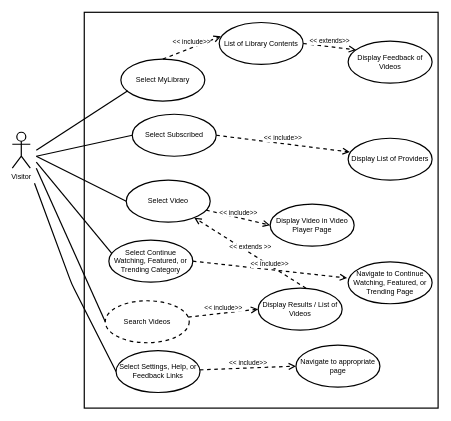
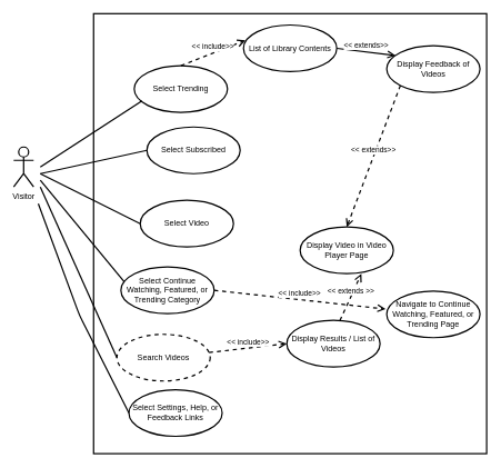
- <mxCell id="24" value="&amp;lt;&amp;lt; extends&amp;gt;&amp;gt;" style="html=1;verticalAlign=bottom;endArrow=open;dashed=1;endSize=8;exitX=1;exitY=0.5;exitDx=0;exitDy=0;entryX=0.095;entryY=0.211;entryDx=0;entryDy=0;strokeWidth=2;entryPerimeter=0;" edge="1" parent="1" source="23" target="5"><mxGeometry relative="1" as="geometry"><mxPoint x="577.18" y="111.586" as="sourcePoint" /><mxPoint x="530" y="350" as="targetPoint" /></mxGeometry></mxCell>
+ <mxCell id="24" value="&amp;lt;&amp;lt; extends&amp;gt;&amp;gt;" style="html=1;verticalAlign=bottom;endArrow=open;dashed=0;endSize=8;exitX=1;exitY=0.5;exitDx=0;exitDy=0;entryX=0.095;entryY=0.211;entryDx=0;entryDy=0;strokeWidth=2;entryPerimeter=0;" edge="1" parent="1" source="23" target="5"><mxGeometry relative="1" as="geometry"><mxPoint x="577.18" y="111.586" as="sourcePoint" /><mxPoint x="530" y="350" as="targetPoint" /></mxGeometry></mxCell>
- <mxCell id="4" value="Select MyLibrary" style="ellipse;whiteSpace=wrap;html=1;fillColor=none;strokeWidth=2;" parent="1" vertex="1"><mxGeometry x="201" y="98" width="140" height="70" as="geometry" /></mxCell>
+ <mxCell id="4" value="Select Trending" style="ellipse;whiteSpace=wrap;html=1;fillColor=none;strokeWidth=2;" parent="1" vertex="1"><mxGeometry x="201" y="98" width="140" height="70" as="geometry" /></mxCell>
+ <mxCell id="15" value="&amp;lt;&amp;lt; extends&amp;gt;&amp;gt;" style="html=1;verticalAlign=bottom;endArrow=open;dashed=1;endSize=8;exitX=0;exitY=1;exitDx=0;exitDy=0;entryX=0.5;entryY=0;entryDx=0;entryDy=0;strokeWidth=2;" parent="1" source="5" target="7" edge="1"><mxGeometry relative="1" as="geometry"><mxPoint x="529.997" y="180.003" as="sourcePoint" /><mxPoint x="636.66" y="205.1" as="targetPoint" /></mxGeometry></mxCell>
- <mxCell id="18" value="&amp;lt;&amp;lt; include&amp;gt;&amp;gt;" style="html=1;verticalAlign=bottom;endArrow=open;dashed=1;endSize=8;entryX=0.021;entryY=0.329;entryDx=0;entryDy=0;exitX=1;exitY=0.5;exitDx=0;exitDy=0;entryPerimeter=0;strokeWidth=2;" parent="1" source="16" target="19" edge="1"><mxGeometry relative="1" as="geometry"><mxPoint x="360" y="220" as="sourcePoint" /><mxPoint x="480" y="190" as="targetPoint" /></mxGeometry></mxCell>
- <mxCell id="19" value="Display List of Providers" style="ellipse;whiteSpace=wrap;html=1;fillColor=none;strokeWidth=2;" parent="1" vertex="1"><mxGeometry x="580" y="230" width="140" height="70" as="geometry" /></mxCell>
- <mxCell id="8" value="&amp;lt;&amp;lt; include&amp;gt;&amp;gt;" style="html=1;verticalAlign=bottom;endArrow=open;dashed=1;endSize=8;entryX=0;entryY=0.5;entryDx=0;entryDy=0;strokeWidth=2;" parent="1" source="6" target="7" edge="1"><mxGeometry relative="1" as="geometry"><mxPoint x="370" y="400" as="sourcePoint" /><mxPoint x="450" y="400" as="targetPoint" /></mxGeometry></mxCell>
- <mxCell id="21" value="&amp;lt;&amp;lt; extends &amp;gt;&amp;gt;" style="html=1;verticalAlign=bottom;endArrow=open;dashed=1;endSize=8;exitX=0.57;exitY=0.003;exitDx=0;exitDy=0;exitPerimeter=0;strokeWidth=2;" parent="1" source="12" target="6" edge="1"><mxGeometry relative="1" as="geometry"><mxPoint x="373.337" y="479.903" as="sourcePoint" /><mxPoint x="480" y="505" as="targetPoint" /></mxGeometry></mxCell>
+ <mxCell id="21" value="&amp;lt;&amp;lt; extends &amp;gt;&amp;gt;" style="html=1;verticalAlign=bottom;endArrow=open;dashed=1;endSize=8;entryX=0.657;entryY=1;entryDx=0;entryDy=0;entryPerimeter=0;exitX=0.57;exitY=0.003;exitDx=0;exitDy=0;exitPerimeter=0;strokeWidth=2;" parent="1" source="12" target="7" edge="1"><mxGeometry relative="1" as="geometry"><mxPoint x="373.337" y="479.903" as="sourcePoint" /><mxPoint x="480" y="505" as="targetPoint" /></mxGeometry></mxCell>
- <mxCell id="30" value="Navigate to appropriate page" style="ellipse;whiteSpace=wrap;html=1;fillColor=none;strokeWidth=2;" vertex="1" parent="1"><mxGeometry x="493" y="575" width="140" height="70" as="geometry" /></mxCell>
- <mxCell id="31" value="&amp;lt;&amp;lt; include&amp;gt;&amp;gt;" style="html=1;verticalAlign=bottom;endArrow=open;dashed=1;endSize=8;entryX=0;entryY=0.5;entryDx=0;entryDy=0;strokeWidth=2;" edge="1" parent="1" source="29" target="30"><mxGeometry relative="1" as="geometry"><mxPoint x="420" y="550" as="sourcePoint" /><mxPoint x="500" y="550" as="targetPoint" /></mxGeometry></mxCell>
